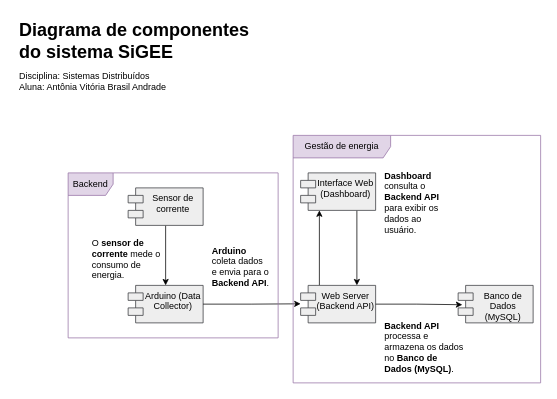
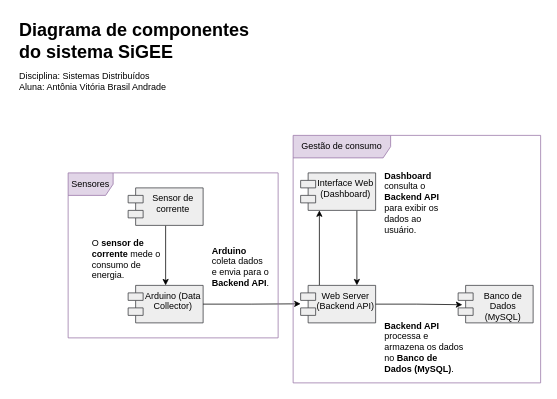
- <mxCell id="17" value="Gestão de energia" style="shape=umlFrame;whiteSpace=wrap;html=1;pointerEvents=0;width=130;height=30;fillColor=#e1d5e7;strokeColor=#9673a6;" vertex="1" parent="1"><mxGeometry x="390" y="180" width="330" height="330" as="geometry" /></mxCell>
+ <mxCell id="17" value="Gestão de consumo" style="shape=umlFrame;whiteSpace=wrap;html=1;pointerEvents=0;width=130;height=30;fillColor=#e1d5e7;strokeColor=#9673a6;" vertex="1" parent="1"><mxGeometry x="390" y="180" width="330" height="330" as="geometry" /></mxCell>
- <mxCell id="16" value="Backend" style="shape=umlFrame;whiteSpace=wrap;html=1;pointerEvents=0;width=60;height=30;fillColor=#e1d5e7;strokeColor=#9673a6;" vertex="1" parent="1"><mxGeometry x="90" y="230" width="280" height="220" as="geometry" /></mxCell>
+ <mxCell id="16" value="Sensores" style="shape=umlFrame;whiteSpace=wrap;html=1;pointerEvents=0;width=60;height=30;fillColor=#e1d5e7;strokeColor=#9673a6;" vertex="1" parent="1"><mxGeometry x="90" y="230" width="280" height="220" as="geometry" /></mxCell>
